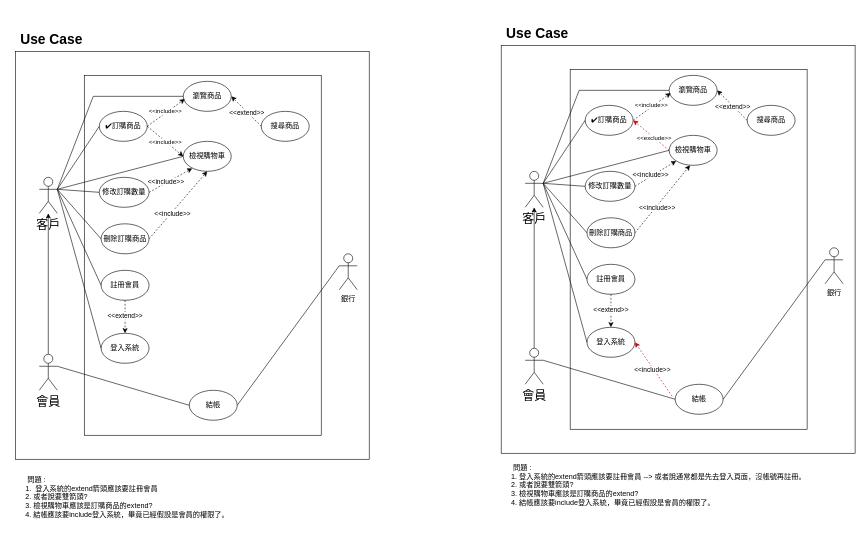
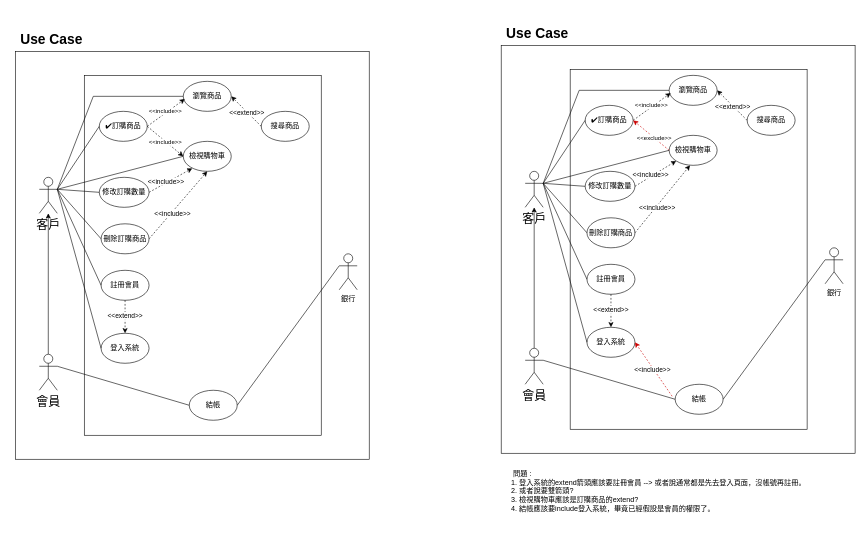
- <mxCell id="78" value="&amp;nbsp;問題 :&lt;br&gt;1. 登入系統的extend箭頭應該要註冊會員 --&amp;gt; 或者說通常都是先去登入頁面，沒帳號再註冊。&lt;br&gt;2. 或者說要雙箭頭?&lt;div&gt;3. 檢視購物車應該是訂購商品的extend?&lt;/div&gt;&lt;div&gt;4. 結帳應該要include登入系統，畢竟已經假設是會員的權限了。&lt;/div&gt;" style="text;html=1;align=left;verticalAlign=middle;resizable=0;points=[];autosize=1;strokeColor=none;fillColor=none;" parent="41" vertex="1"><mxGeometry x="20" y="743" width="510" height="90" as="geometry" /></mxCell>
+ <mxCell id="78" value="&amp;nbsp;問題 :&lt;br&gt;1. 登入系統的extend箭頭應該要註冊會員 --&amp;gt; 或者說通常都是先去登入頁面，沒帳號再註冊。&lt;br&gt;2. 或者說要雙箭頭?&lt;div&gt;3. 檢視購物車應該是訂購商品的extend?&lt;/div&gt;&lt;div&gt;4. 結帳應該要include登入系統，畢竟已經假設是會員的權限了。&lt;/div&gt;" style="text;html=1;align=left;verticalAlign=middle;resizable=0;points=[];autosize=1;strokeColor=none;fillColor=none;" parent="41" vertex="1"><mxGeometry x="20" y="753" width="510" height="90" as="geometry" /></mxCell>
- <mxCell id="39" value="&amp;nbsp;問題 :&lt;br&gt;1.&amp;nbsp; 登入系統的extend箭頭應該要註冊會員&lt;br&gt;2. 或者說要雙箭頭?&lt;div&gt;3. 檢視購物車應該是訂購商品的extend?&lt;/div&gt;&lt;div&gt;4. 結帳應該要include登入系統，畢竟已經假設是會員的權限了。&lt;/div&gt;" style="text;html=1;align=left;verticalAlign=middle;resizable=0;points=[];autosize=1;strokeColor=none;fillColor=none;" parent="2" vertex="1"><mxGeometry x="20" y="753" width="360" height="90" as="geometry" /></mxCell>
